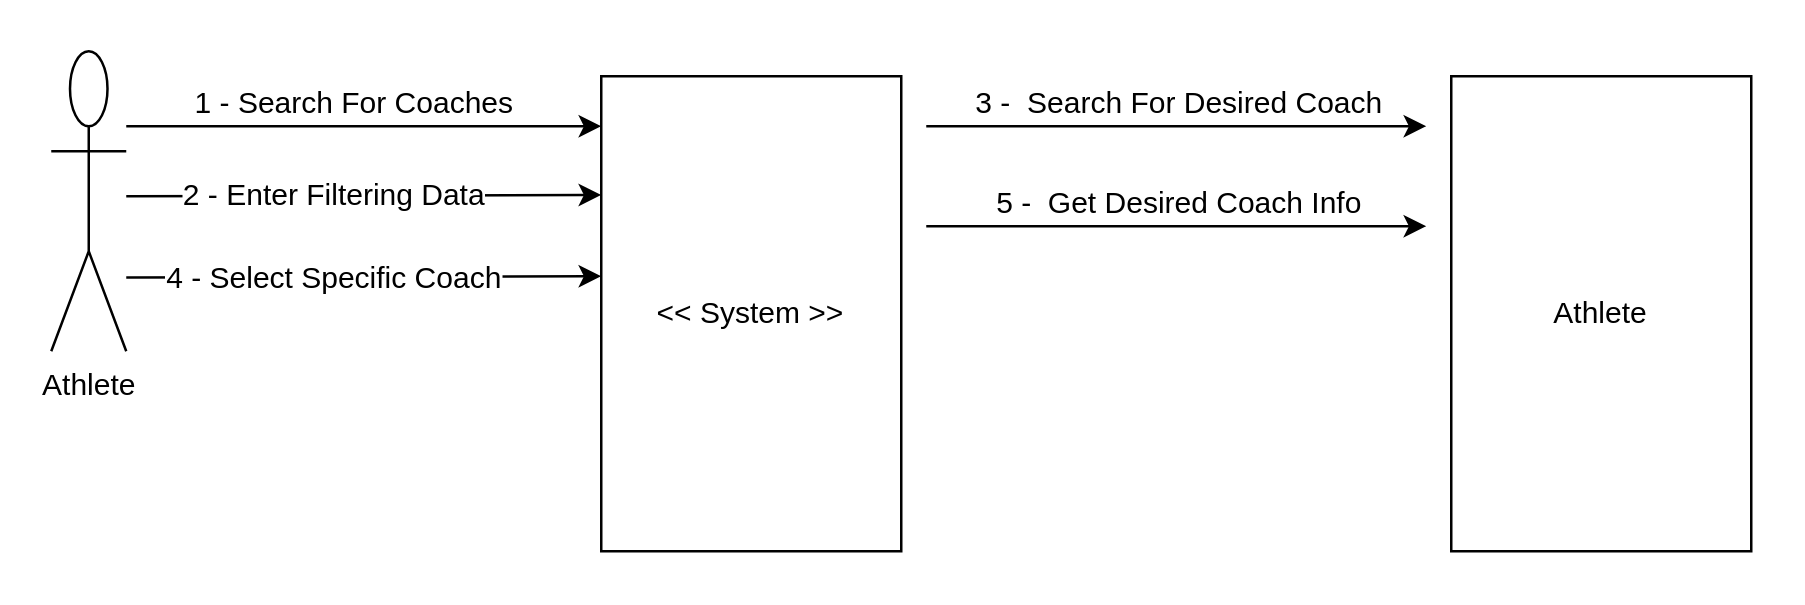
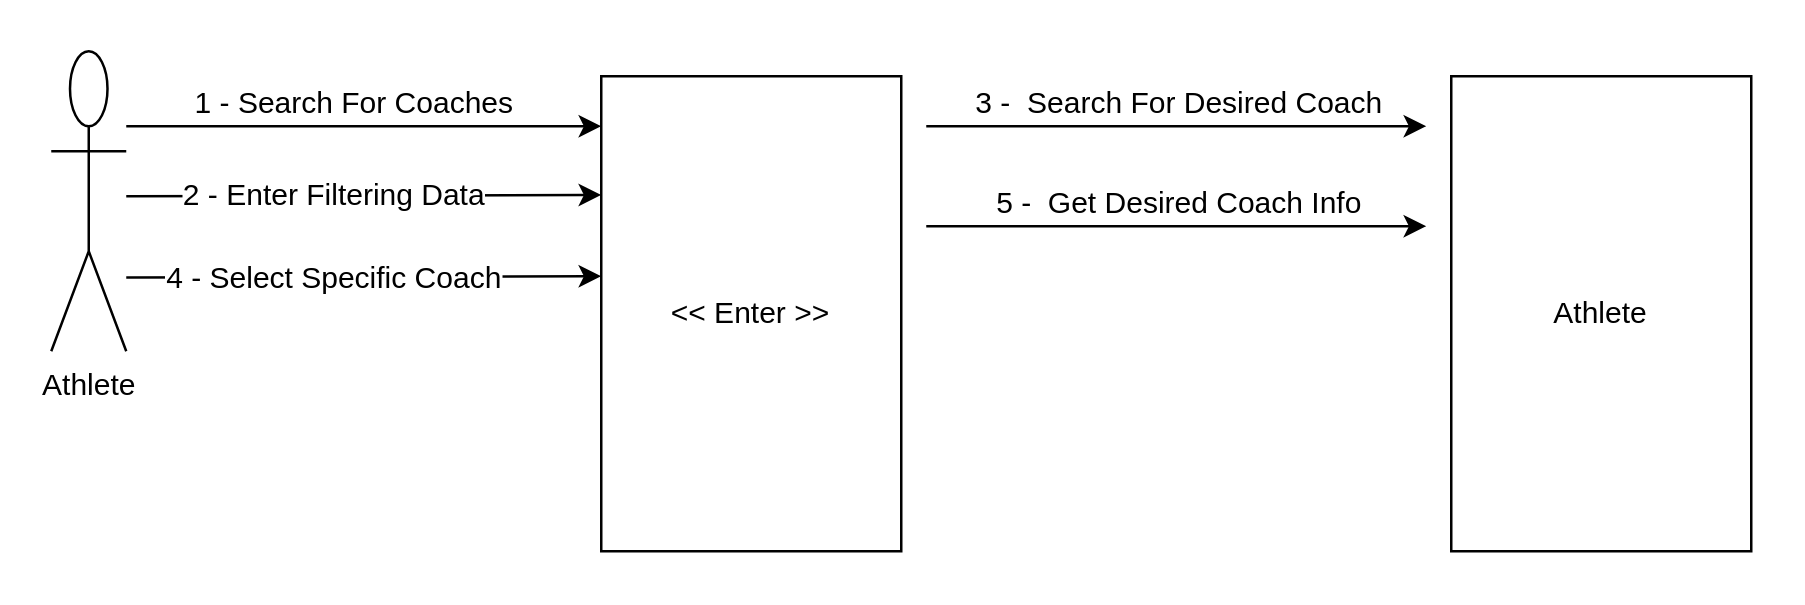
- <mxCell id="7" value="&amp;lt;&amp;lt; System &amp;gt;&amp;gt;" style="rounded=0;whiteSpace=wrap;html=1;" parent="1" vertex="1"><mxGeometry x="240" y="30" width="120" height="190" as="geometry" /></mxCell>
+ <mxCell id="7" value="&amp;lt;&amp;lt; Enter &amp;gt;&amp;gt;" style="rounded=0;whiteSpace=wrap;html=1;" parent="1" vertex="1"><mxGeometry x="240" y="30" width="120" height="190" as="geometry" /></mxCell>
